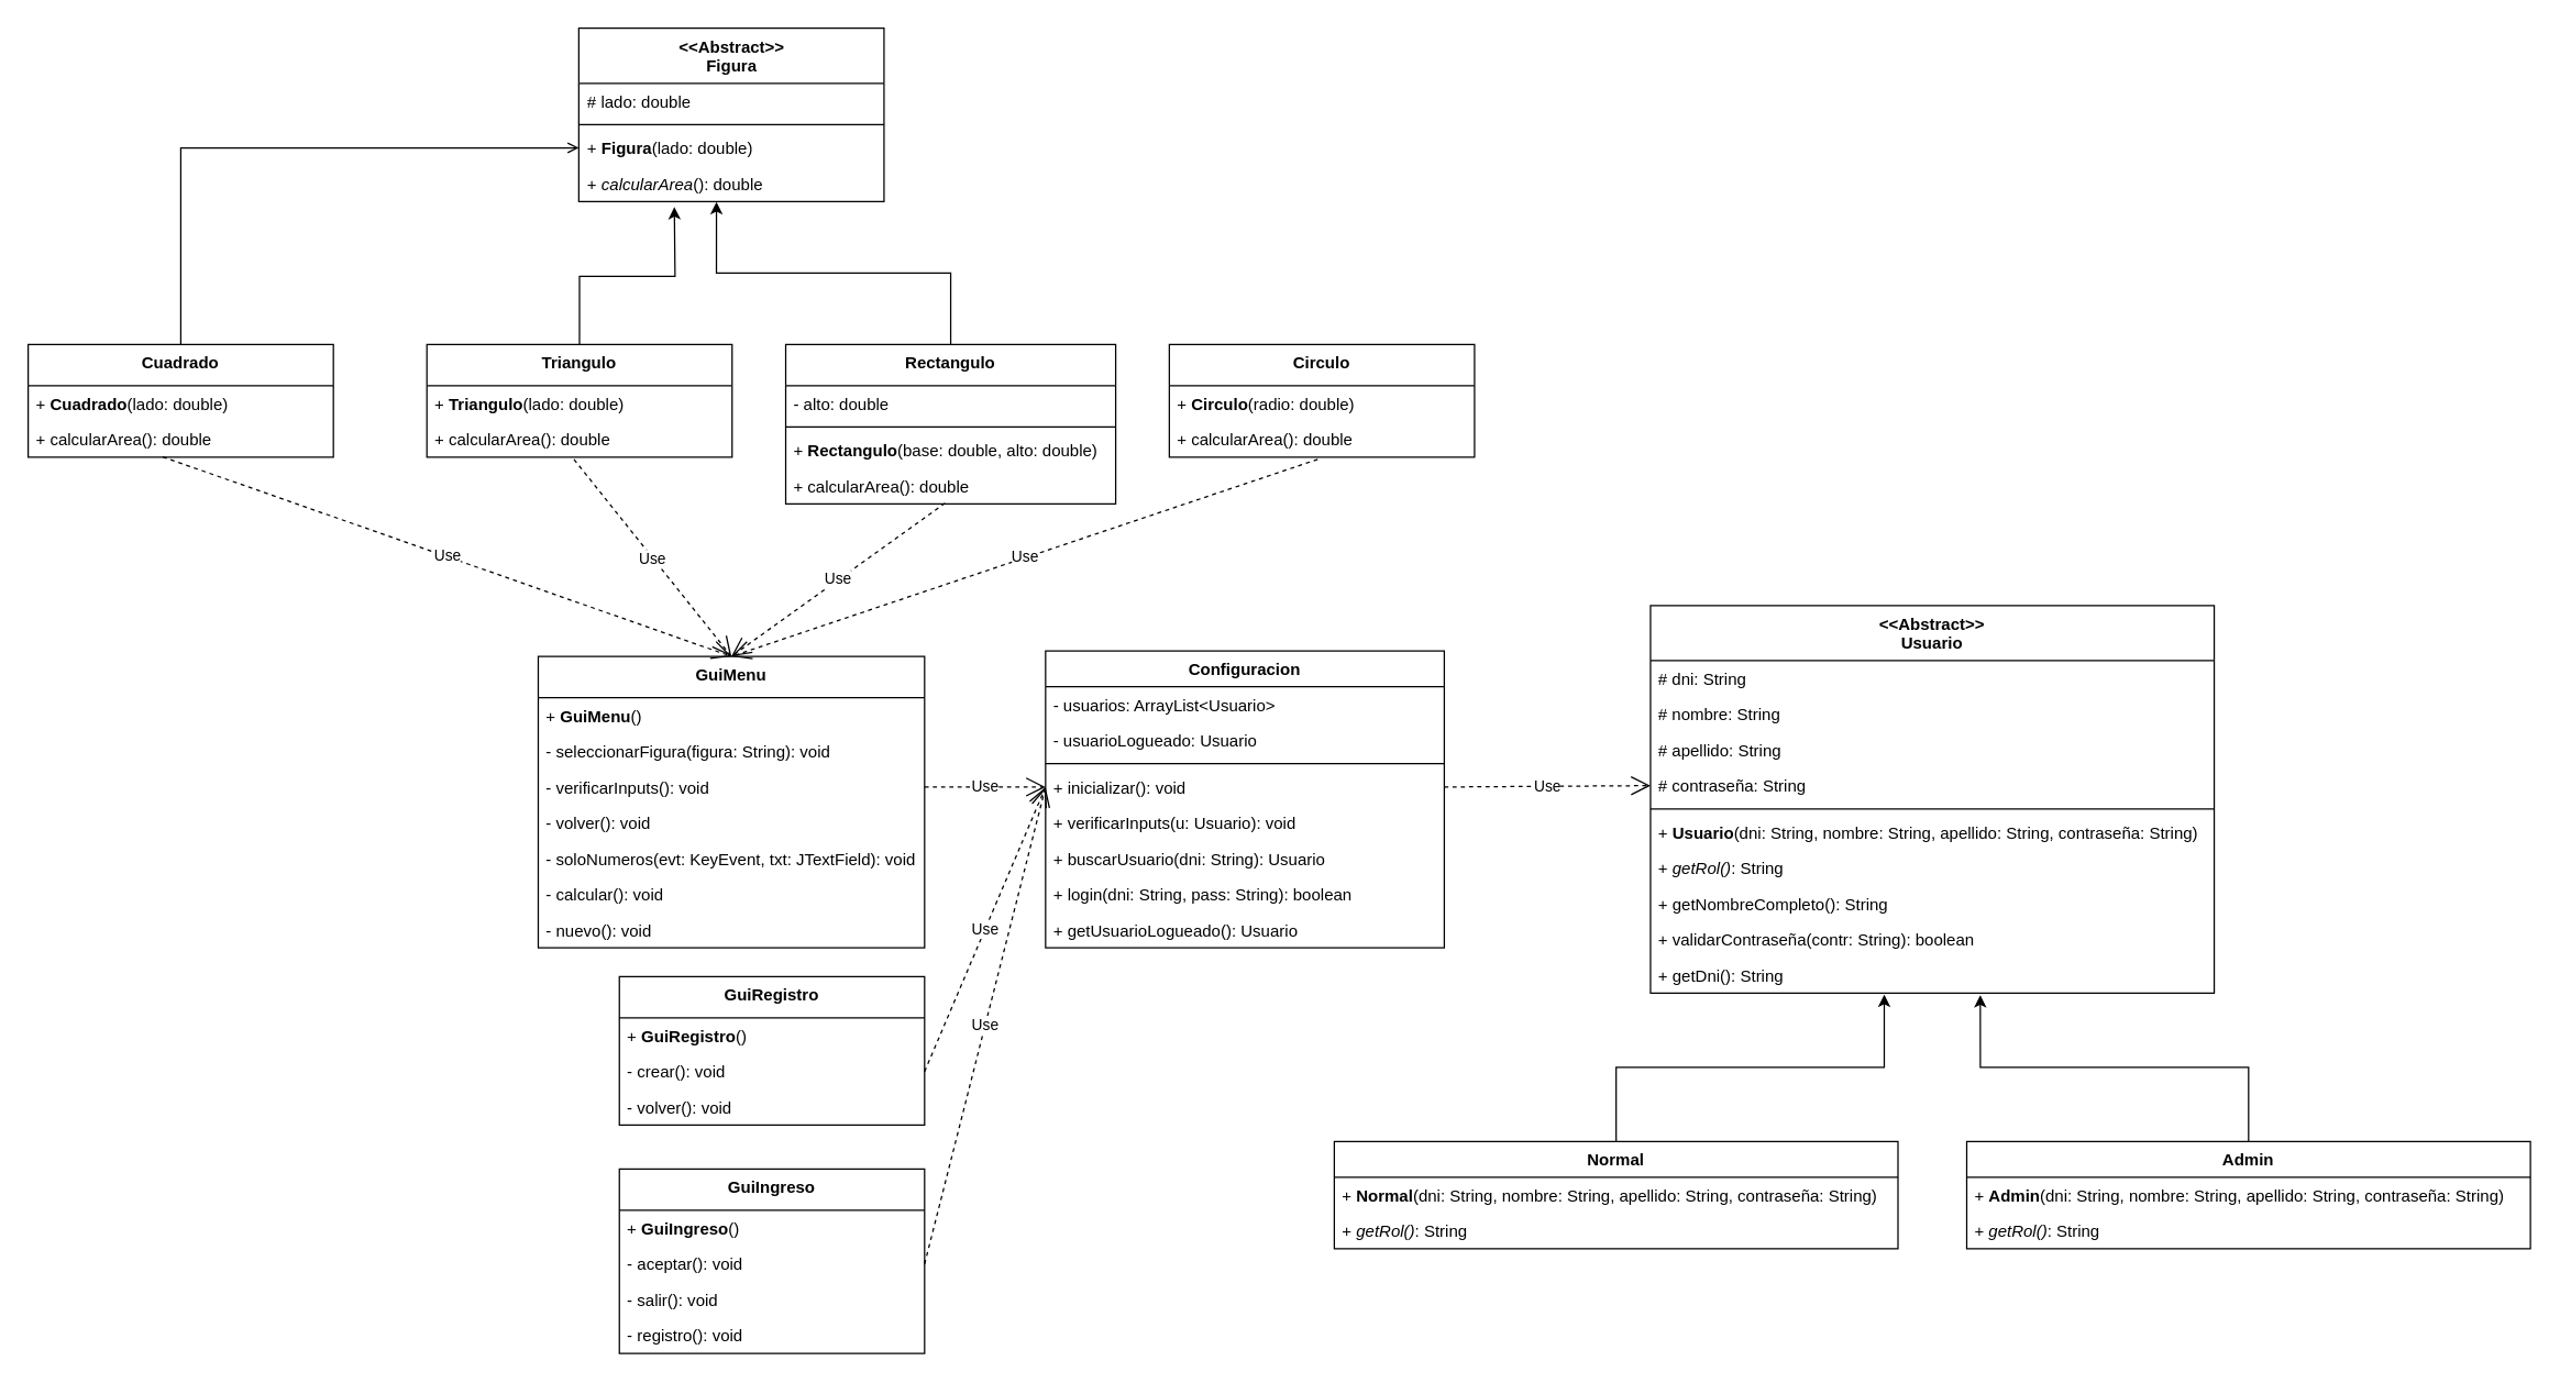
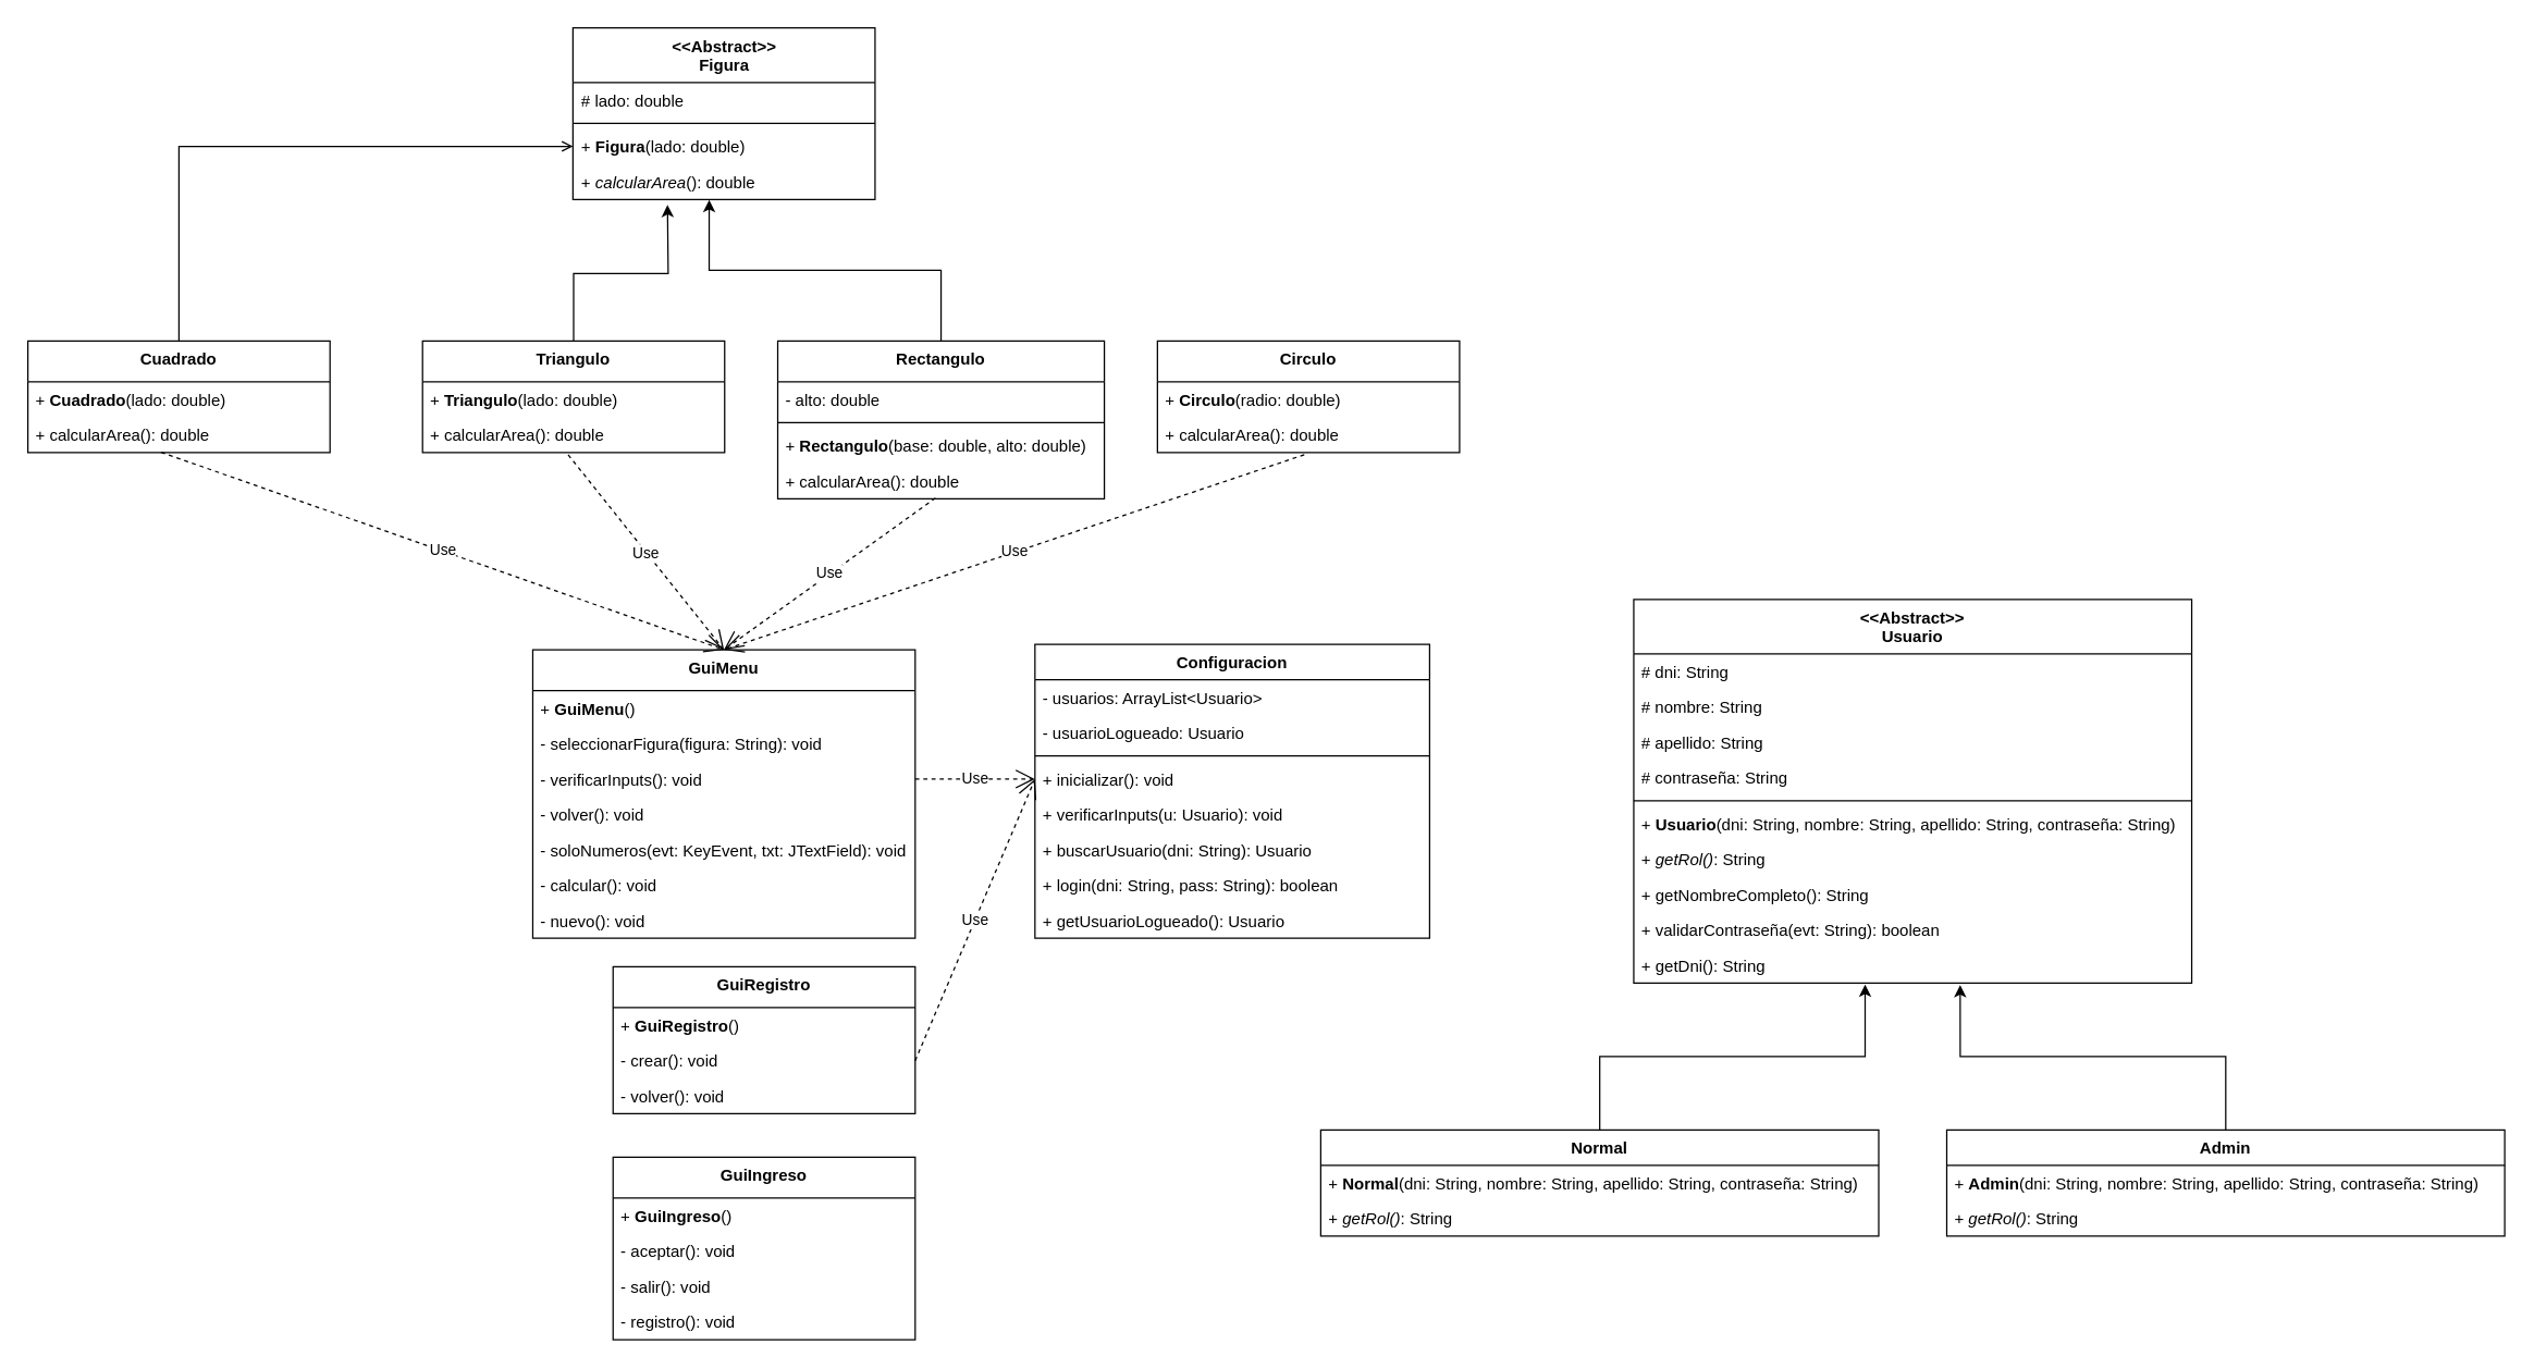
- <mxCell id="21" value="Use" style="endArrow=open;endSize=12;dashed=1;html=1;rounded=0;exitX=1;exitY=0.5;exitDx=0;exitDy=0;entryX=0;entryY=0.5;entryDx=0;entryDy=0;" edge="1" parent="1" source="26" target="6"><mxGeometry width="160" relative="1" as="geometry"><mxPoint x="860" y="550" as="sourcePoint" /><mxPoint x="1200" y="590" as="targetPoint" /></mxGeometry></mxCell>
- <mxCell id="11" value="+ validarContraseña(contr: String): boolean" style="text;strokeColor=none;fillColor=none;align=left;verticalAlign=top;spacingLeft=4;spacingRight=4;overflow=hidden;rotatable=0;points=[[0,0.5],[1,0.5]];portConstraint=eastwest;whiteSpace=wrap;html=1;" vertex="1" parent="2"><mxGeometry y="230" width="410" height="26" as="geometry" /></mxCell>
+ <mxCell id="11" value="+ validarContraseña(evt: String): boolean" style="text;strokeColor=none;fillColor=none;align=left;verticalAlign=top;spacingLeft=4;spacingRight=4;overflow=hidden;rotatable=0;points=[[0,0.5],[1,0.5]];portConstraint=eastwest;whiteSpace=wrap;html=1;" vertex="1" parent="2"><mxGeometry y="230" width="410" height="26" as="geometry" /></mxCell>
- <mxCell id="69" value="Use" style="endArrow=open;endSize=12;dashed=1;html=1;rounded=0;exitX=1;exitY=0.5;exitDx=0;exitDy=0;entryX=0;entryY=0.5;entryDx=0;entryDy=0;" edge="1" parent="1" source="54" target="26"><mxGeometry width="160" relative="1" as="geometry"><mxPoint x="810" y="900" as="sourcePoint" /><mxPoint x="960" y="905" as="targetPoint" /></mxGeometry></mxCell>
